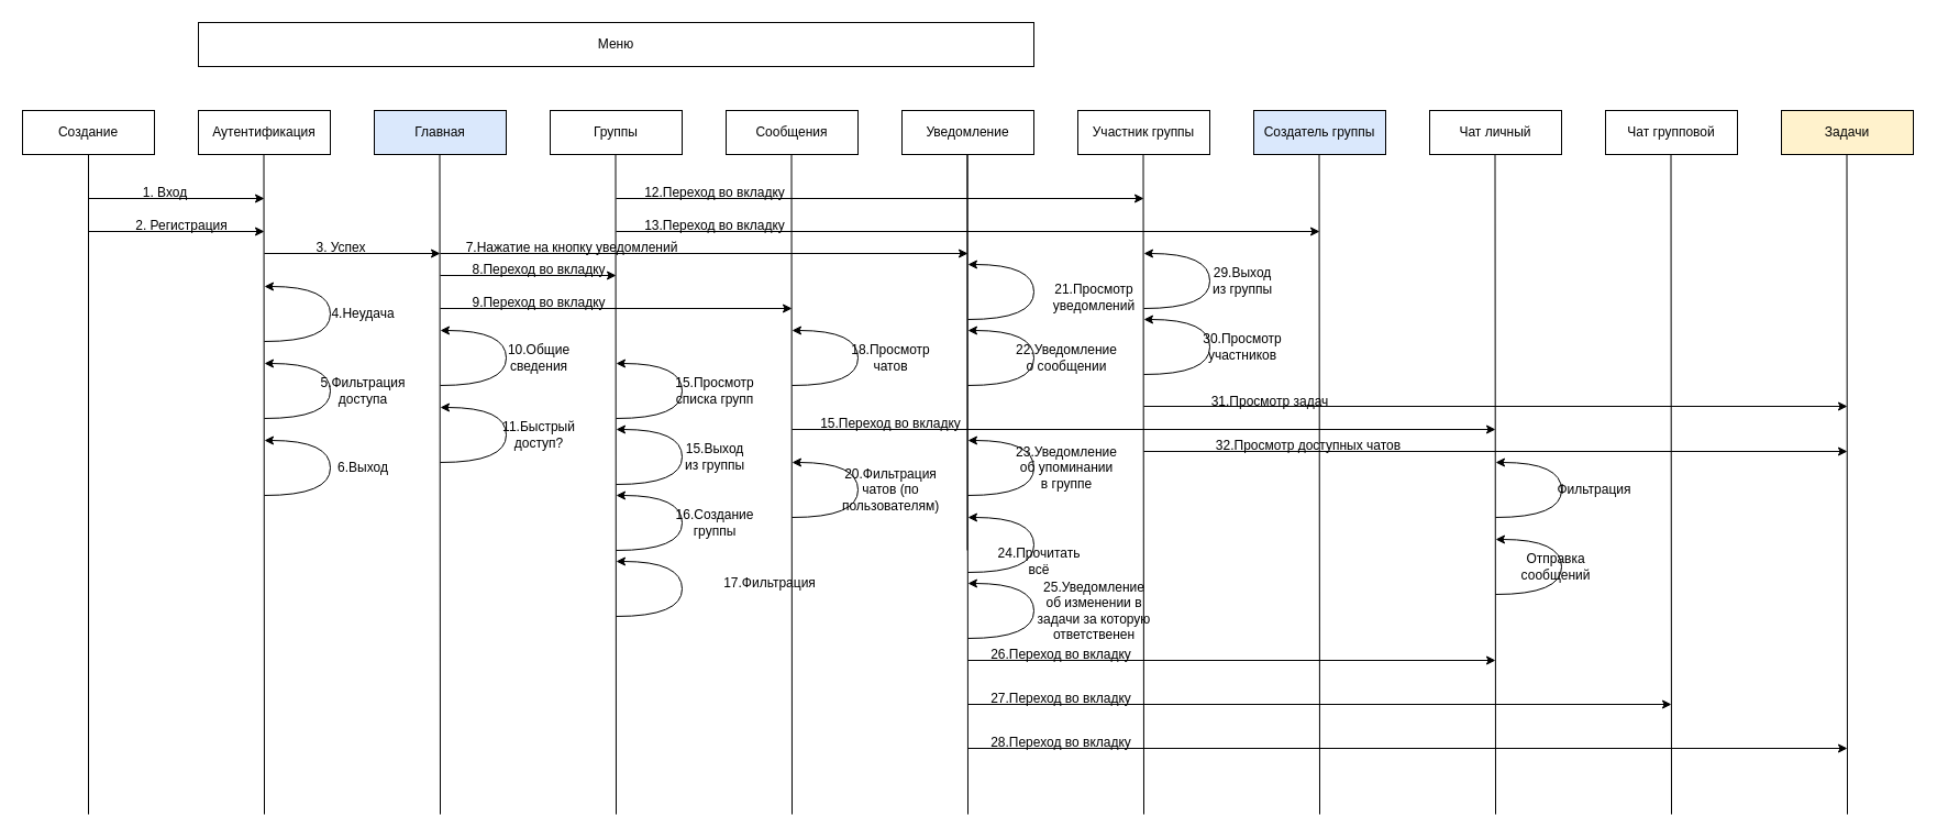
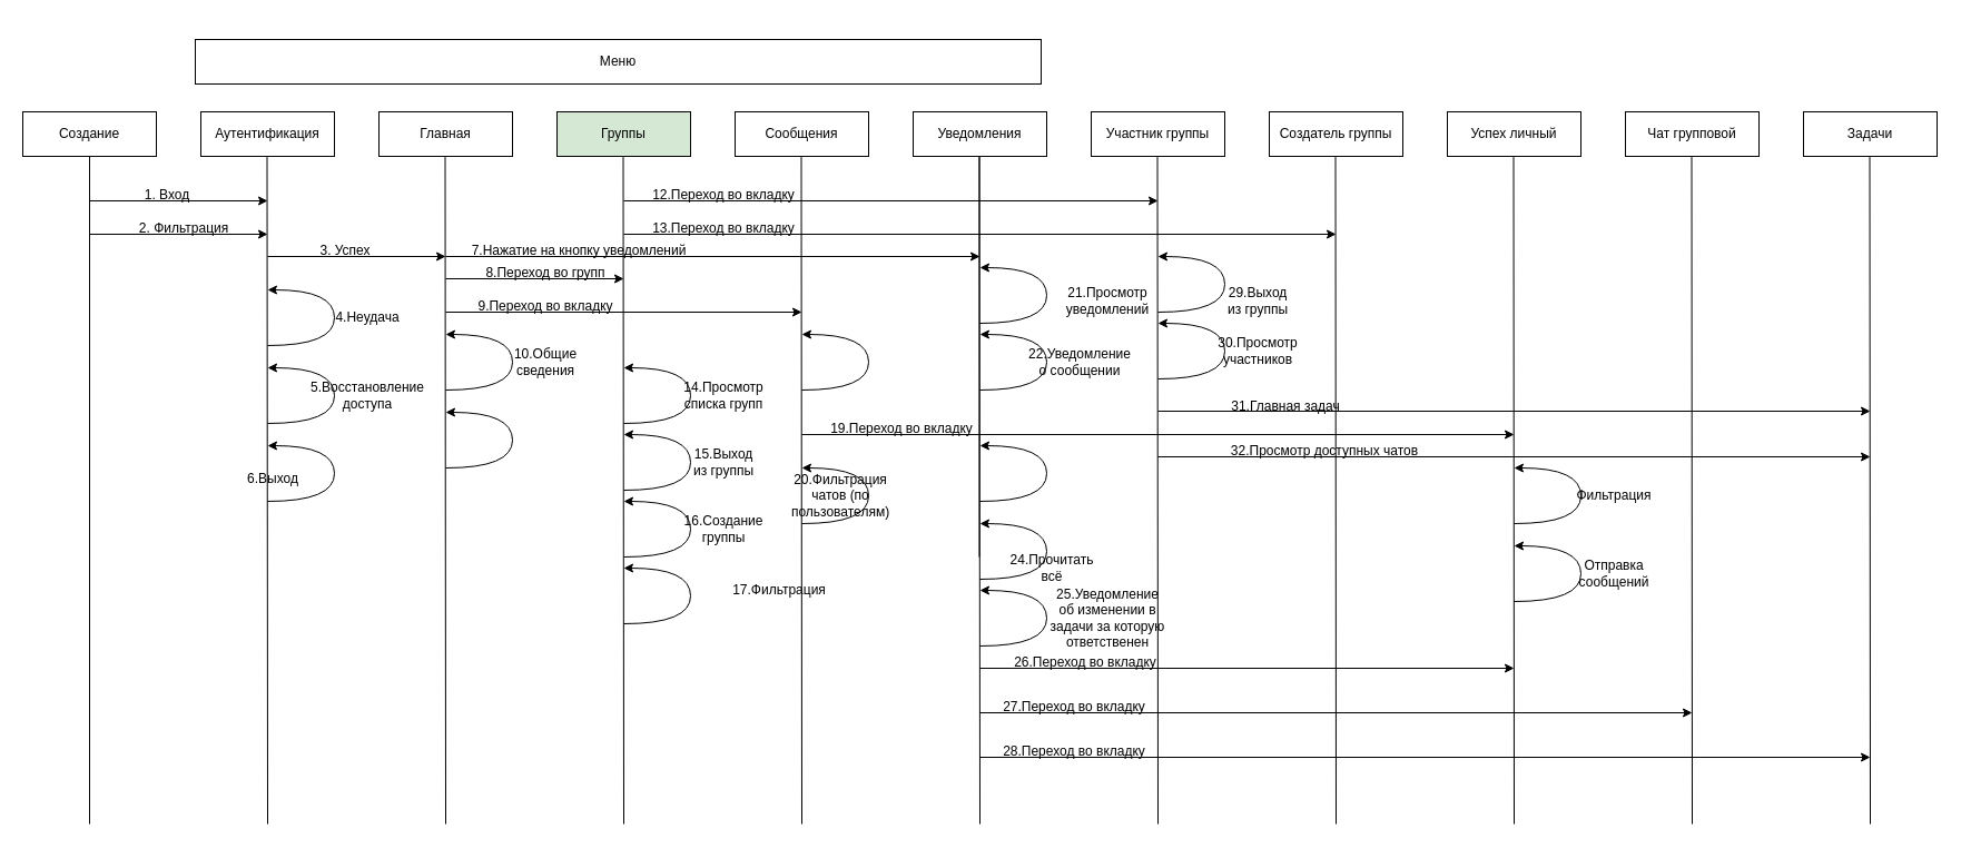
- <mxCell id="59" value="Меню" style="rounded=0;whiteSpace=wrap;html=1;" parent="1" vertex="1"><mxGeometry x="180" y="20" width="760" height="40" as="geometry" /></mxCell>
+ <mxCell id="59" value="Меню" style="rounded=0;whiteSpace=wrap;html=1;" parent="1" vertex="1"><mxGeometry x="175" y="35" width="760" height="40" as="geometry" /></mxCell>
- <mxCell id="10" value="Главная" style="rounded=0;whiteSpace=wrap;html=1;fillColor=#dae8fc;" parent="1" vertex="1"><mxGeometry x="340" y="100" width="120" height="40" as="geometry" /></mxCell>
+ <mxCell id="10" value="Главная" style="rounded=0;whiteSpace=wrap;html=1;" parent="1" vertex="1"><mxGeometry x="340" y="100" width="120" height="40" as="geometry" /></mxCell>
- <mxCell id="12" value="Группы" style="rounded=0;whiteSpace=wrap;html=1;" parent="1" vertex="1"><mxGeometry x="500" y="100" width="120" height="40" as="geometry" /></mxCell>
+ <mxCell id="12" value="Группы" style="rounded=0;whiteSpace=wrap;html=1;fillColor=#d5e8d4;" parent="1" vertex="1"><mxGeometry x="500" y="100" width="120" height="40" as="geometry" /></mxCell>
- <mxCell id="24" value="Уведомление" style="rounded=0;whiteSpace=wrap;html=1;" parent="1" vertex="1"><mxGeometry x="820" y="100" width="120" height="40" as="geometry" /></mxCell>
+ <mxCell id="24" value="Уведомления" style="rounded=0;whiteSpace=wrap;html=1;" parent="1" vertex="1"><mxGeometry x="820" y="100" width="120" height="40" as="geometry" /></mxCell>
- <mxCell id="30" value="Создатель группы" style="rounded=0;whiteSpace=wrap;html=1;fillColor=#dae8fc;" parent="1" vertex="1"><mxGeometry x="1140" y="100" width="120" height="40" as="geometry" /></mxCell>
+ <mxCell id="30" value="Создатель группы" style="rounded=0;whiteSpace=wrap;html=1;" parent="1" vertex="1"><mxGeometry x="1140" y="100" width="120" height="40" as="geometry" /></mxCell>
- <mxCell id="41" value="Чат личный" style="rounded=0;whiteSpace=wrap;html=1;" parent="1" vertex="1"><mxGeometry x="1300" y="100" width="120" height="40" as="geometry" /></mxCell>
+ <mxCell id="41" value="Успех личный" style="rounded=0;whiteSpace=wrap;html=1;" parent="1" vertex="1"><mxGeometry x="1300" y="100" width="120" height="40" as="geometry" /></mxCell>
- <mxCell id="82" value="Задачи" style="rounded=0;whiteSpace=wrap;html=1;fillColor=#fff2cc;" parent="1" vertex="1"><mxGeometry x="1620" y="100" width="120" height="40" as="geometry" /></mxCell>
+ <mxCell id="82" value="Задачи" style="rounded=0;whiteSpace=wrap;html=1;" parent="1" vertex="1"><mxGeometry x="1620" y="100" width="120" height="40" as="geometry" /></mxCell>
- <mxCell id="9" value="2. Регистрация" style="text;html=1;align=center;verticalAlign=middle;whiteSpace=wrap;rounded=0;" parent="1" vertex="1"><mxGeometry x="120" y="190" width="90" height="30" as="geometry" /></mxCell>
+ <mxCell id="9" value="2. Фильтрация" style="text;html=1;align=center;verticalAlign=middle;whiteSpace=wrap;rounded=0;" parent="1" vertex="1"><mxGeometry x="120" y="190" width="90" height="30" as="geometry" /></mxCell>
- <mxCell id="17" value="8.Переход во вкладку" style="text;html=1;align=center;verticalAlign=middle;whiteSpace=wrap;rounded=0;" parent="1" vertex="1"><mxGeometry x="420" y="230" width="140" height="30" as="geometry" /></mxCell>
+ <mxCell id="17" value="8.Переход во групп" style="text;html=1;align=center;verticalAlign=middle;whiteSpace=wrap;rounded=0;" parent="1" vertex="1"><mxGeometry x="420" y="230" width="140" height="30" as="geometry" /></mxCell>
- <mxCell id="54" value="29.Выход из группы" style="text;html=1;align=center;verticalAlign=middle;whiteSpace=wrap;rounded=0;" parent="1" vertex="1"><mxGeometry x="1100" y="240" width="60" height="30" as="geometry" /></mxCell>
+ <mxCell id="54" value="29.Выход из группы" style="text;html=1;align=center;verticalAlign=middle;whiteSpace=wrap;rounded=0;" parent="1" vertex="1"><mxGeometry x="1100" y="255" width="60" height="30" as="geometry" /></mxCell>
- <mxCell id="40" value="18.&lt;span style=&quot;background-color: transparent; color: light-dark(rgb(0, 0, 0), rgb(255, 255, 255));&quot;&gt;Просмотр чатов&lt;/span&gt;" style="text;html=1;align=center;verticalAlign=middle;whiteSpace=wrap;rounded=0;" parent="1" vertex="1"><mxGeometry x="780" y="310" width="60" height="30" as="geometry" /></mxCell>
- <mxCell id="61" value="5.Фильтрация доступа" style="text;html=1;align=center;verticalAlign=middle;whiteSpace=wrap;rounded=0;" parent="1" vertex="1"><mxGeometry x="300" y="340" width="60" height="30" as="geometry" /></mxCell>
+ <mxCell id="61" value="5.Восстановление доступа" style="text;html=1;align=center;verticalAlign=middle;whiteSpace=wrap;rounded=0;" parent="1" vertex="1"><mxGeometry x="300" y="340" width="60" height="30" as="geometry" /></mxCell>
- <mxCell id="27" value="15.Просмотр списка групп" style="text;html=1;align=center;verticalAlign=middle;whiteSpace=wrap;rounded=0;" parent="1" vertex="1"><mxGeometry x="620" y="340" width="60" height="30" as="geometry" /></mxCell>
+ <mxCell id="27" value="14.Просмотр списка групп" style="text;html=1;align=center;verticalAlign=middle;whiteSpace=wrap;rounded=0;" parent="1" vertex="1"><mxGeometry x="620" y="340" width="60" height="30" as="geometry" /></mxCell>
- <mxCell id="90" value="31.Просмотр задач" style="text;html=1;align=center;verticalAlign=middle;whiteSpace=wrap;rounded=0;" vertex="1" parent="1"><mxGeometry x="1100" y="350" width="110" height="30" as="geometry" /></mxCell>
+ <mxCell id="90" value="31.Главная задач" style="text;html=1;align=center;verticalAlign=middle;whiteSpace=wrap;rounded=0;" vertex="1" parent="1"><mxGeometry x="1100" y="350" width="110" height="30" as="geometry" /></mxCell>
- <mxCell id="44" value="15.Переход во вкладку" style="text;html=1;align=center;verticalAlign=middle;whiteSpace=wrap;rounded=0;" parent="1" vertex="1"><mxGeometry x="740" y="370" width="140" height="30" as="geometry" /></mxCell>
+ <mxCell id="44" value="19.Переход во вкладку" style="text;html=1;align=center;verticalAlign=middle;whiteSpace=wrap;rounded=0;" parent="1" vertex="1"><mxGeometry x="740" y="370" width="140" height="30" as="geometry" /></mxCell>
- <mxCell id="65" value="11.Быстрый доступ?" style="text;html=1;align=center;verticalAlign=middle;whiteSpace=wrap;rounded=0;" parent="1" vertex="1"><mxGeometry x="460" y="380" width="60" height="30" as="geometry" /></mxCell>
- <mxCell id="71" value="6.Выход" style="text;html=1;align=center;verticalAlign=middle;whiteSpace=wrap;rounded=0;" parent="1" vertex="1"><mxGeometry x="300" y="410" width="60" height="30" as="geometry" /></mxCell>
+ <mxCell id="71" value="6.Выход" style="text;html=1;align=center;verticalAlign=middle;whiteSpace=wrap;rounded=0;" parent="1" vertex="1"><mxGeometry x="215" y="415" width="60" height="30" as="geometry" /></mxCell>
- <mxCell id="75" value="23.Уведомление об упоминании в группе" style="text;html=1;align=center;verticalAlign=middle;whiteSpace=wrap;rounded=0;" parent="1" vertex="1"><mxGeometry x="940" y="410" width="60" height="30" as="geometry" /></mxCell>
- <mxCell id="50" value="20.Фильтрация&lt;div&gt;чатов (по пользователям)&lt;/div&gt;" style="text;html=1;align=center;verticalAlign=middle;whiteSpace=wrap;rounded=0;" parent="1" vertex="1"><mxGeometry x="780" y="430" width="60" height="30" as="geometry" /></mxCell>
+ <mxCell id="50" value="20.Фильтрация&lt;div&gt;чатов (по пользователям)&lt;/div&gt;" style="text;html=1;align=center;verticalAlign=middle;whiteSpace=wrap;rounded=0;" parent="1" vertex="1"><mxGeometry x="725" y="430" width="60" height="30" as="geometry" /></mxCell>
- <mxCell id="58" value="Отправка сообщений" style="text;html=1;align=center;verticalAlign=middle;whiteSpace=wrap;rounded=0;" parent="1" vertex="1"><mxGeometry x="1385" y="500" width="60" height="30" as="geometry" /></mxCell>
+ <mxCell id="58" value="Отправка сообщений" style="text;html=1;align=center;verticalAlign=middle;whiteSpace=wrap;rounded=0;" parent="1" vertex="1"><mxGeometry x="1420" y="500" width="60" height="30" as="geometry" /></mxCell>
- <mxCell id="79" value="26.Переход во вкладку" style="text;html=1;align=center;verticalAlign=middle;whiteSpace=wrap;rounded=0;" parent="1" vertex="1"><mxGeometry x="900" y="580" width="130" height="30" as="geometry" /></mxCell>
+ <mxCell id="79" value="26.Переход во вкладку" style="text;html=1;align=center;verticalAlign=middle;whiteSpace=wrap;rounded=0;" parent="1" vertex="1"><mxGeometry x="910" y="580" width="130" height="30" as="geometry" /></mxCell>
